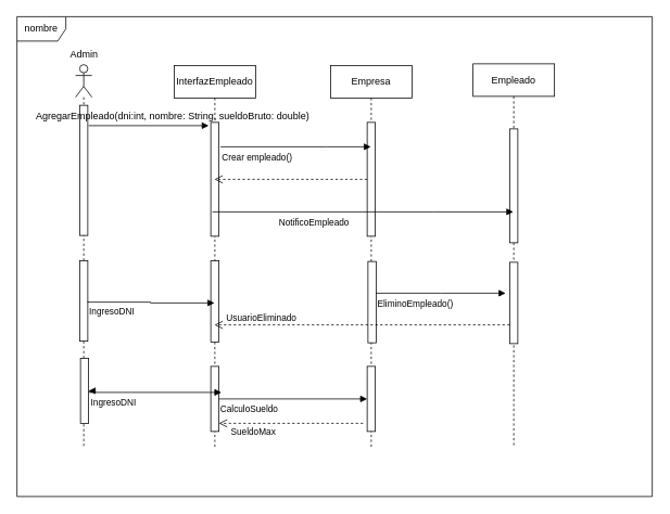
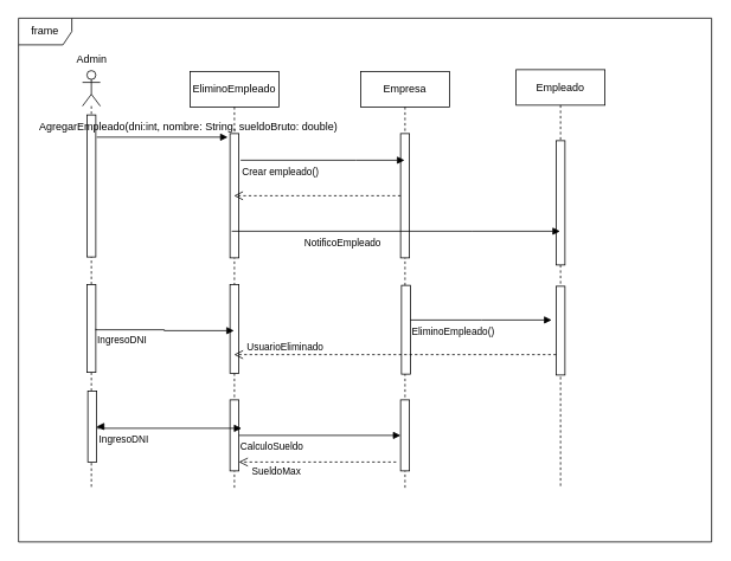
- <mxCell id="10" value="nombre" style="shape=umlFrame;whiteSpace=wrap;html=1;pointerEvents=0;" vertex="1" parent="1"><mxGeometry x="20" y="20" width="780" height="590" as="geometry" /></mxCell>
+ <mxCell id="10" value="frame" style="shape=umlFrame;whiteSpace=wrap;html=1;pointerEvents=0;" vertex="1" parent="1"><mxGeometry x="20" y="20" width="780" height="590" as="geometry" /></mxCell>
- <mxCell id="11" value="InterfazEmpleado" style="shape=umlLifeline;perimeter=lifelinePerimeter;whiteSpace=wrap;html=1;container=0;dropTarget=0;collapsible=0;recursiveResize=0;outlineConnect=0;portConstraint=eastwest;newEdgeStyle={&quot;edgeStyle&quot;:&quot;elbowEdgeStyle&quot;,&quot;elbow&quot;:&quot;vertical&quot;,&quot;curved&quot;:0,&quot;rounded&quot;:0};" vertex="1" parent="1"><mxGeometry x="213" y="80" width="100" height="470" as="geometry" /></mxCell>
+ <mxCell id="11" value="EliminoEmpleado" style="shape=umlLifeline;perimeter=lifelinePerimeter;whiteSpace=wrap;html=1;container=0;dropTarget=0;collapsible=0;recursiveResize=0;outlineConnect=0;portConstraint=eastwest;newEdgeStyle={&quot;edgeStyle&quot;:&quot;elbowEdgeStyle&quot;,&quot;elbow&quot;:&quot;vertical&quot;,&quot;curved&quot;:0,&quot;rounded&quot;:0};" vertex="1" parent="1"><mxGeometry x="213" y="80" width="100" height="470" as="geometry" /></mxCell>
